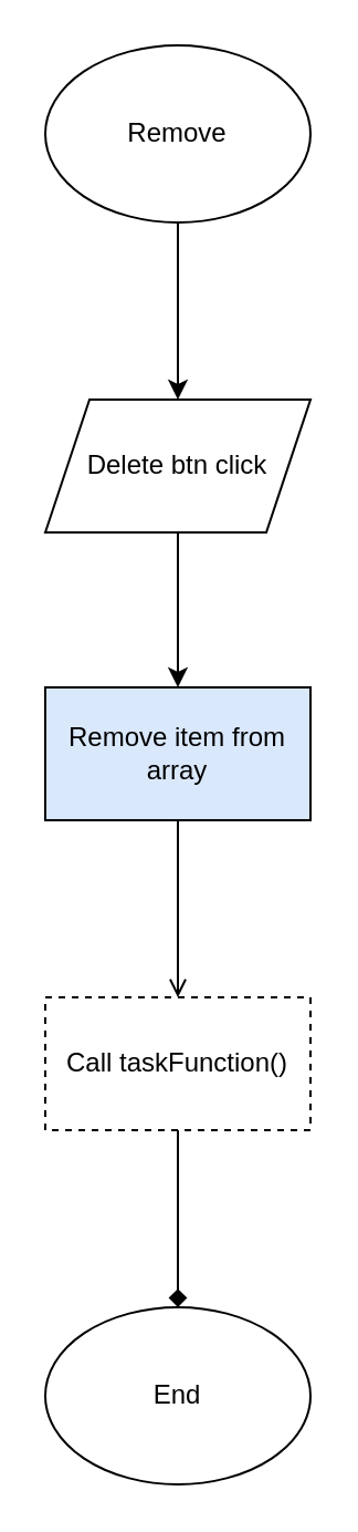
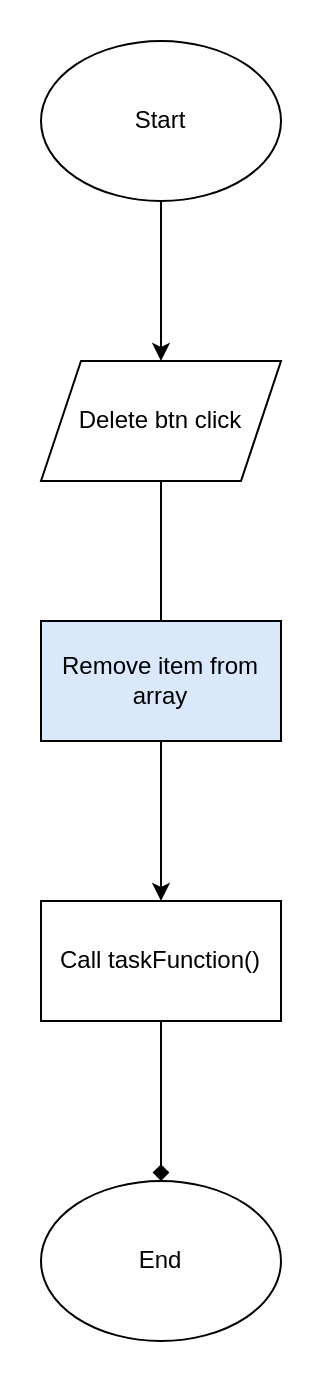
- <mxCell id="7" value="Remove" style="ellipse;whiteSpace=wrap;html=1;" vertex="1" parent="1"><mxGeometry x="20" y="20" width="120" height="80" as="geometry" /></mxCell>
+ <mxCell id="7" value="Start" style="ellipse;whiteSpace=wrap;html=1;" vertex="1" parent="1"><mxGeometry x="20" y="20" width="120" height="80" as="geometry" /></mxCell>
- <mxCell id="4" style="edgeStyle=orthogonalEdgeStyle;rounded=0;orthogonalLoop=1;jettySize=auto;html=1;entryX=0.5;entryY=0;entryDx=0;entryDy=0;" edge="1" parent="1" source="5" target="3"><mxGeometry relative="1" as="geometry" /></mxCell>
+ <mxCell id="4" style="edgeStyle=orthogonalEdgeStyle;rounded=0;orthogonalLoop=1;jettySize=auto;html=1;entryX=0.5;entryY=0;entryDx=0;entryDy=0;endArrow=none;" edge="1" parent="1" source="5" target="3"><mxGeometry relative="1" as="geometry" /></mxCell>
- <mxCell id="2" value="" style="edgeStyle=orthogonalEdgeStyle;rounded=0;orthogonalLoop=1;jettySize=auto;html=1;endArrow=open;" edge="1" parent="1" source="3" target="9"><mxGeometry relative="1" as="geometry" /></mxCell>
+ <mxCell id="2" value="" style="edgeStyle=orthogonalEdgeStyle;rounded=0;orthogonalLoop=1;jettySize=auto;html=1;" edge="1" parent="1" source="3" target="9"><mxGeometry relative="1" as="geometry" /></mxCell>
- <mxCell id="9" value="Call&amp;nbsp;taskFunction()" style="rounded=0;whiteSpace=wrap;html=1;dashed=1;" vertex="1" parent="1"><mxGeometry x="20" y="450" width="120" height="60" as="geometry" /></mxCell>
+ <mxCell id="9" value="Call&amp;nbsp;taskFunction()" style="rounded=0;whiteSpace=wrap;html=1;" vertex="1" parent="1"><mxGeometry x="20" y="450" width="120" height="60" as="geometry" /></mxCell>
